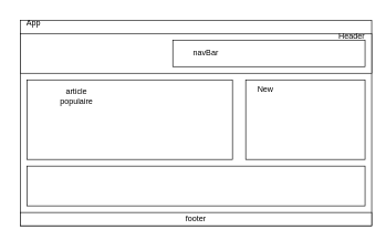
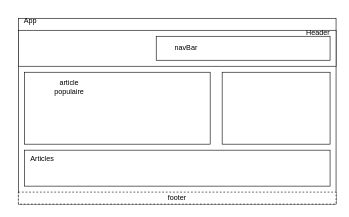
- <mxCell id="11" value="New" style="text;html=1;strokeColor=none;fillColor=none;align=center;verticalAlign=middle;whiteSpace=wrap;rounded=0;" vertex="1" parent="1"><mxGeometry x="370" y="120" width="60" height="30" as="geometry" /></mxCell>
+ <mxCell id="13" value="Articles" style="text;html=1;strokeColor=none;fillColor=none;align=center;verticalAlign=middle;whiteSpace=wrap;rounded=0;" vertex="1" parent="1"><mxGeometry x="40" y="250" width="60" height="30" as="geometry" /></mxCell>
- <mxCell id="14" value="footer" style="rounded=0;whiteSpace=wrap;html=1;" vertex="1" parent="1"><mxGeometry x="30" y="320" width="530" height="20" as="geometry" /></mxCell>
+ <mxCell id="14" value="footer" style="rounded=0;whiteSpace=wrap;html=1;dashed=1;" vertex="1" parent="1"><mxGeometry x="30" y="320" width="530" height="20" as="geometry" /></mxCell>
